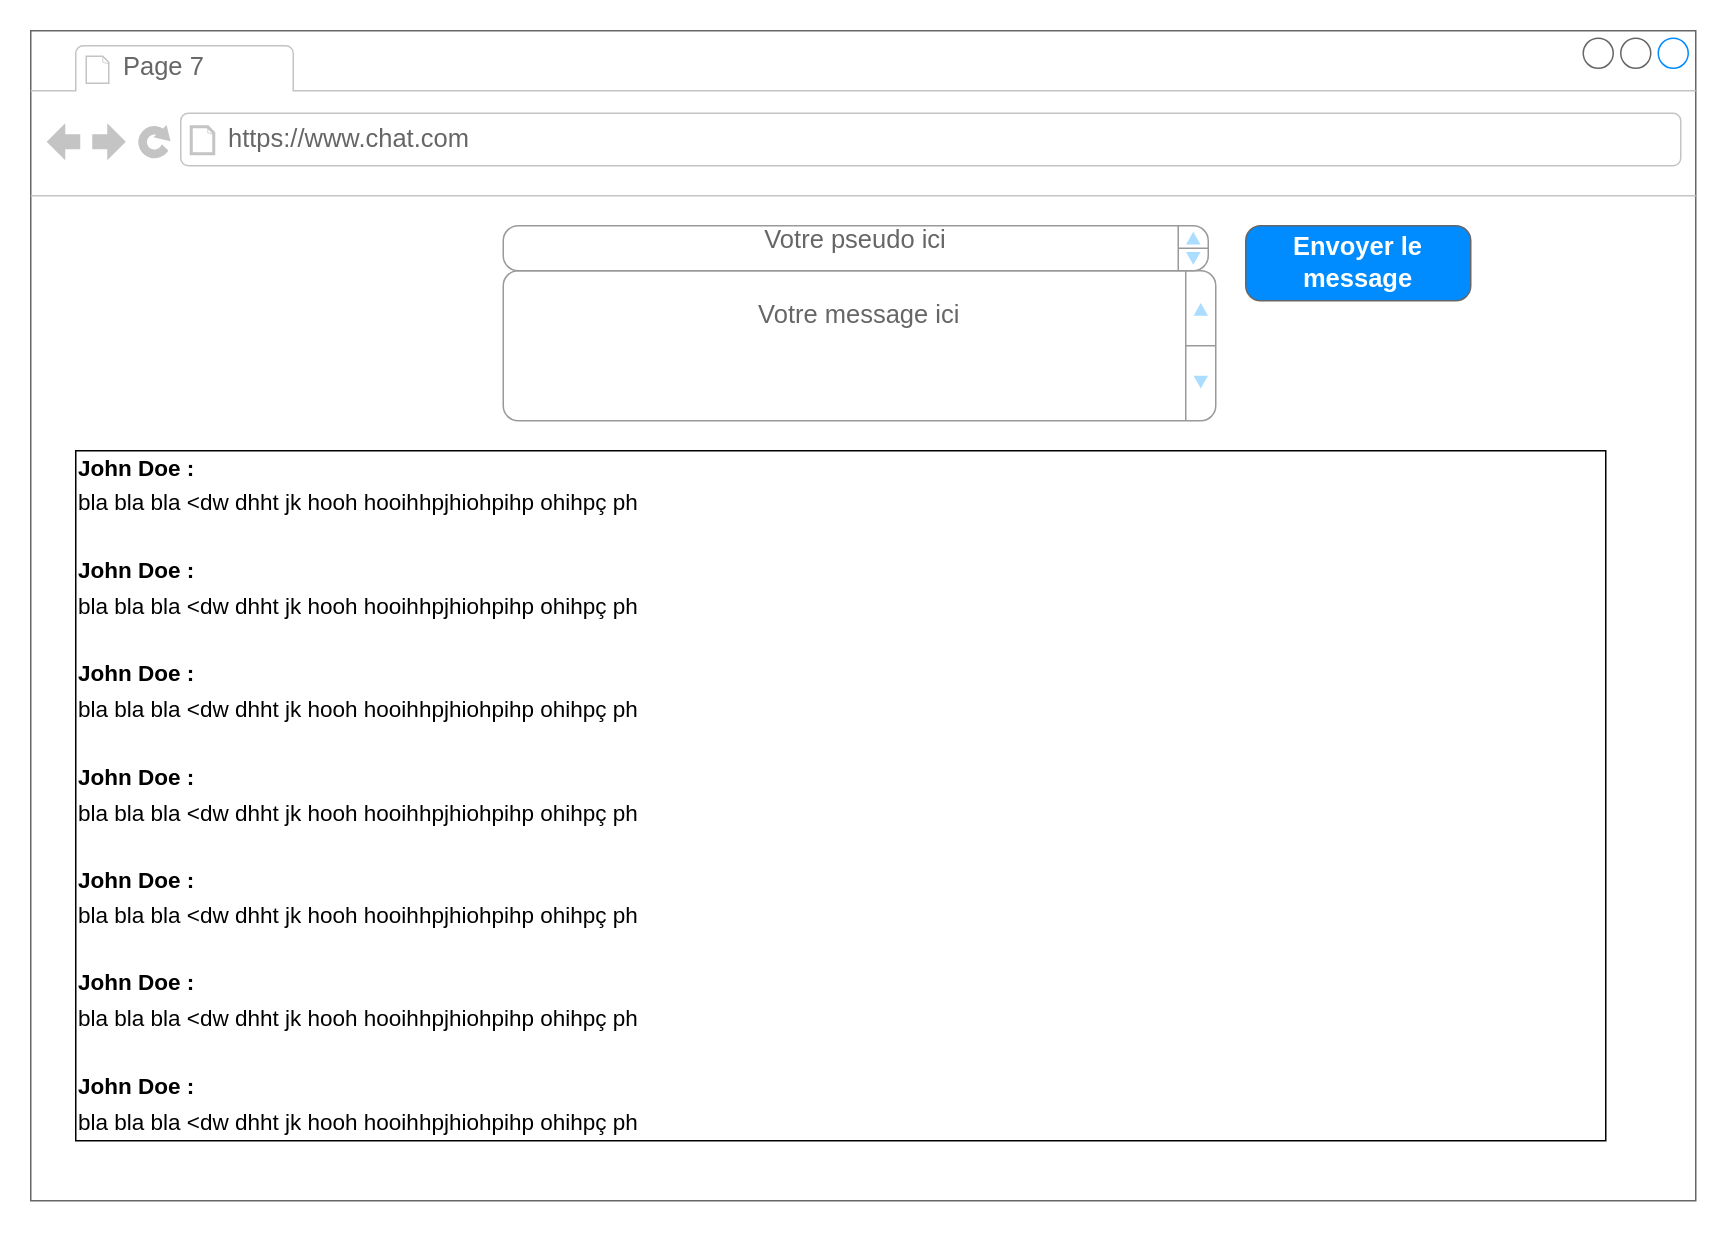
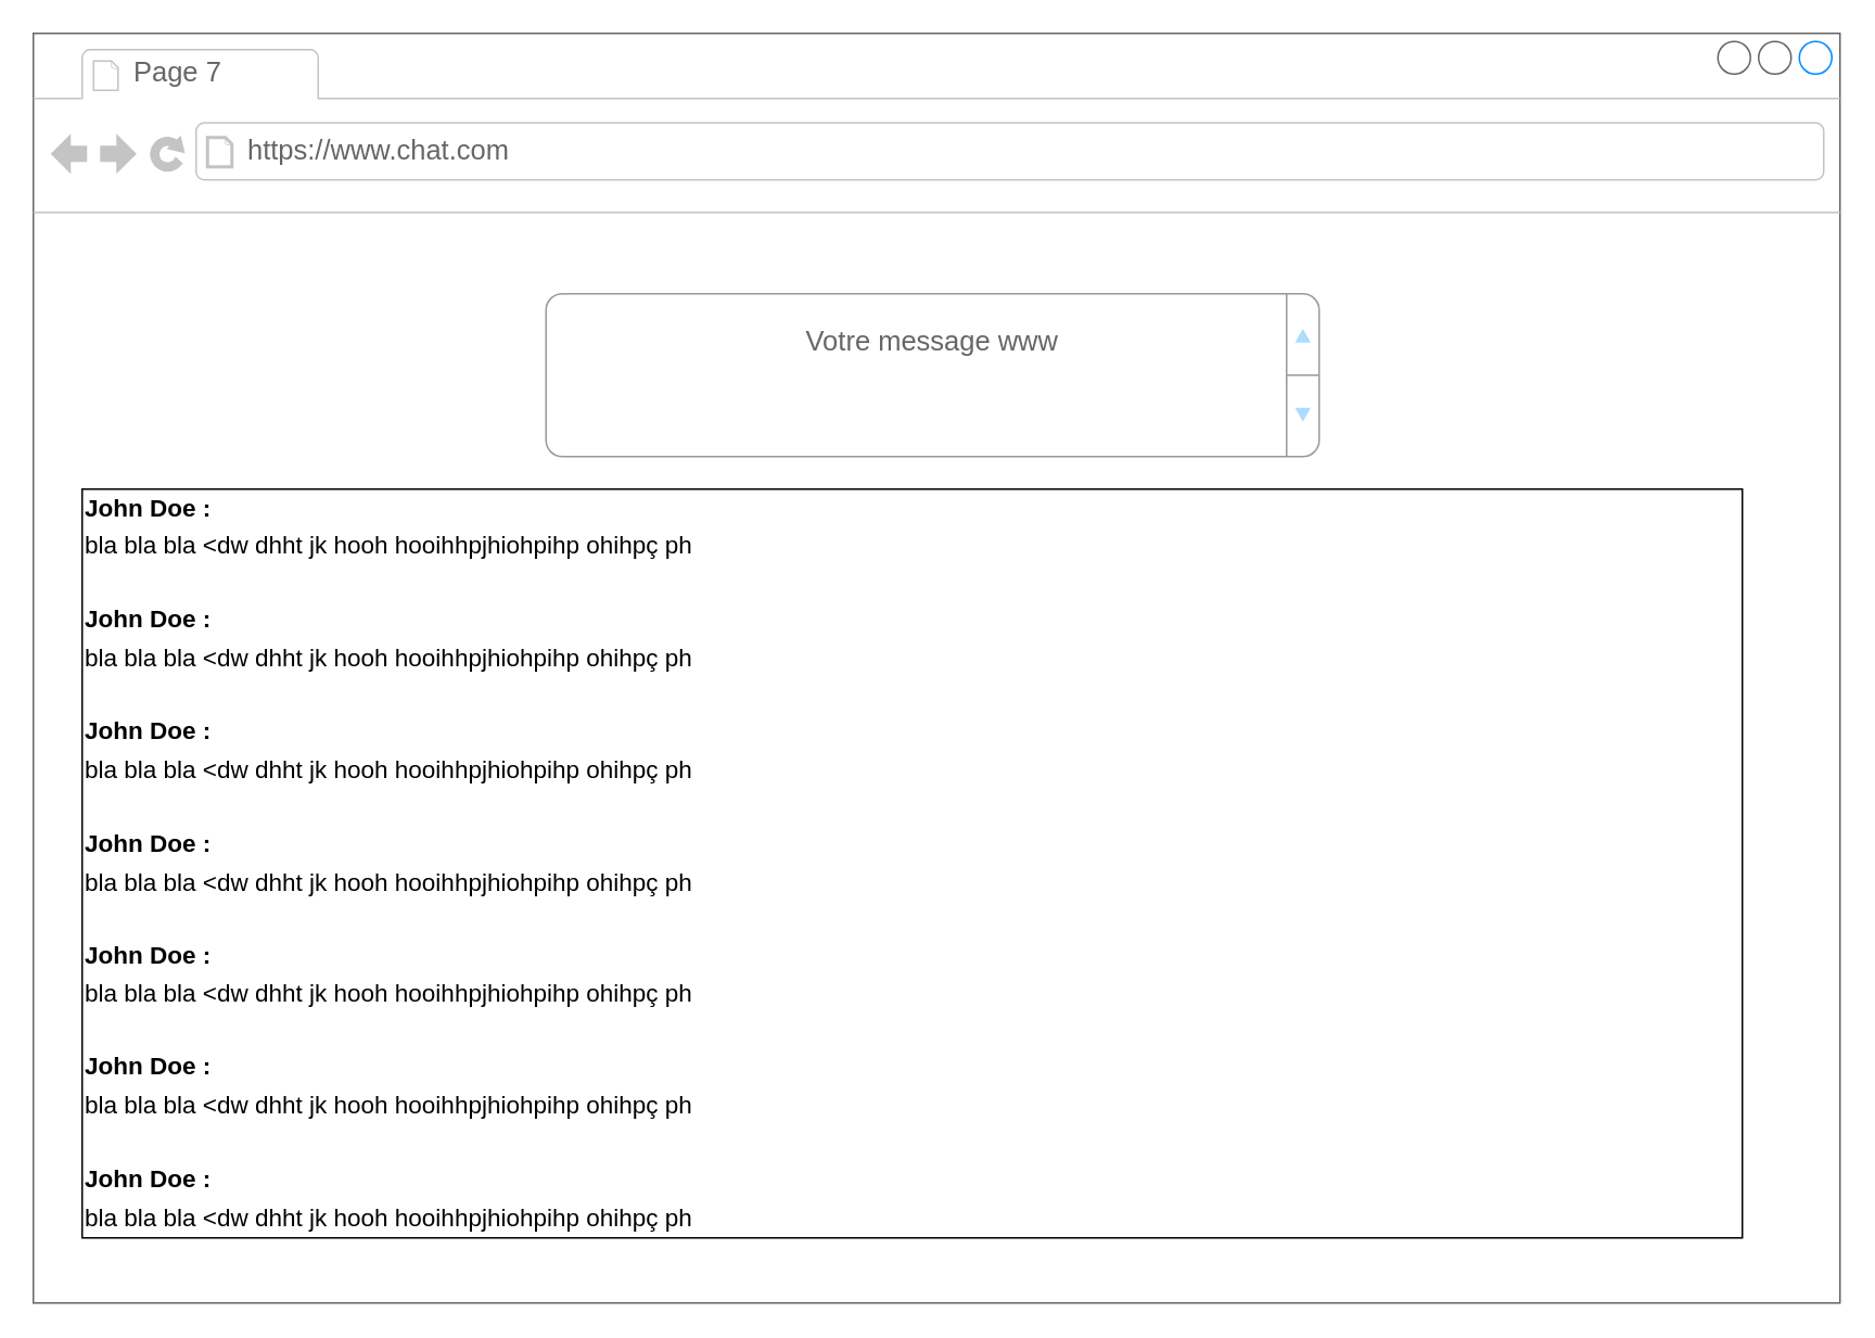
- <mxCell id="6" value="Votre pseudo ici" style="strokeWidth=1;shadow=0;dashed=0;align=center;html=1;shape=mxgraph.mockup.forms.spinner;strokeColor=#999999;spinLayout=right;spinStyle=normal;adjStyle=triangle;fillColor=#aaddff;fontSize=17;fontColor=#666666;mainText=;html=1;overflow=fill;" parent="2" vertex="1"><mxGeometry x="315" y="130" width="470" height="30" as="geometry" /></mxCell>
- <mxCell id="7" value="Envoyer le message" style="strokeWidth=1;shadow=0;dashed=0;align=center;html=1;shape=mxgraph.mockup.buttons.button;strokeColor=#666666;fontColor=#ffffff;mainText=;buttonStyle=round;fontSize=17;fontStyle=1;fillColor=#008cff;whiteSpace=wrap;" parent="2" vertex="1"><mxGeometry x="810" y="130" width="150" height="50" as="geometry" /></mxCell>
- <mxCell id="5" value="&lt;br&gt;Votre message ici" style="strokeWidth=1;shadow=0;dashed=0;align=center;html=1;shape=mxgraph.mockup.forms.spinner;strokeColor=#999999;spinLayout=right;spinStyle=normal;adjStyle=triangle;fillColor=#aaddff;fontSize=17;fontColor=#666666;mainText=;html=1;overflow=fill;" parent="2" vertex="1"><mxGeometry x="315" y="160" width="475" height="100" as="geometry" /></mxCell>
+ <mxCell id="5" value="&lt;br&gt;Votre message www" style="strokeWidth=1;shadow=0;dashed=0;align=center;html=1;shape=mxgraph.mockup.forms.spinner;strokeColor=#999999;spinLayout=right;spinStyle=normal;adjStyle=triangle;fillColor=#aaddff;fontSize=17;fontColor=#666666;mainText=;html=1;overflow=fill;" parent="2" vertex="1"><mxGeometry x="315" y="160" width="475" height="100" as="geometry" /></mxCell>
